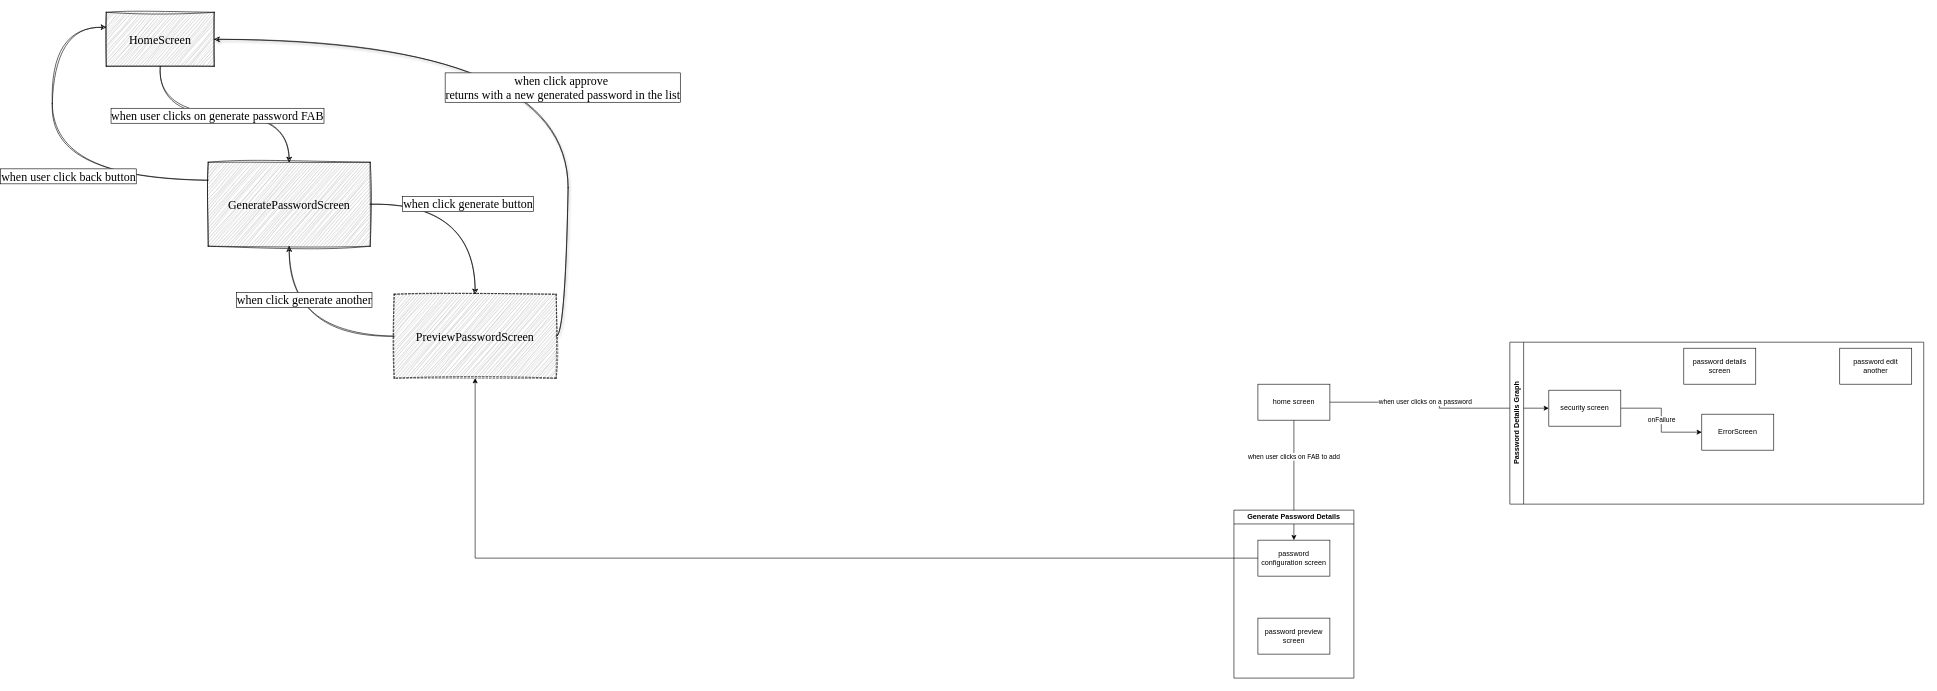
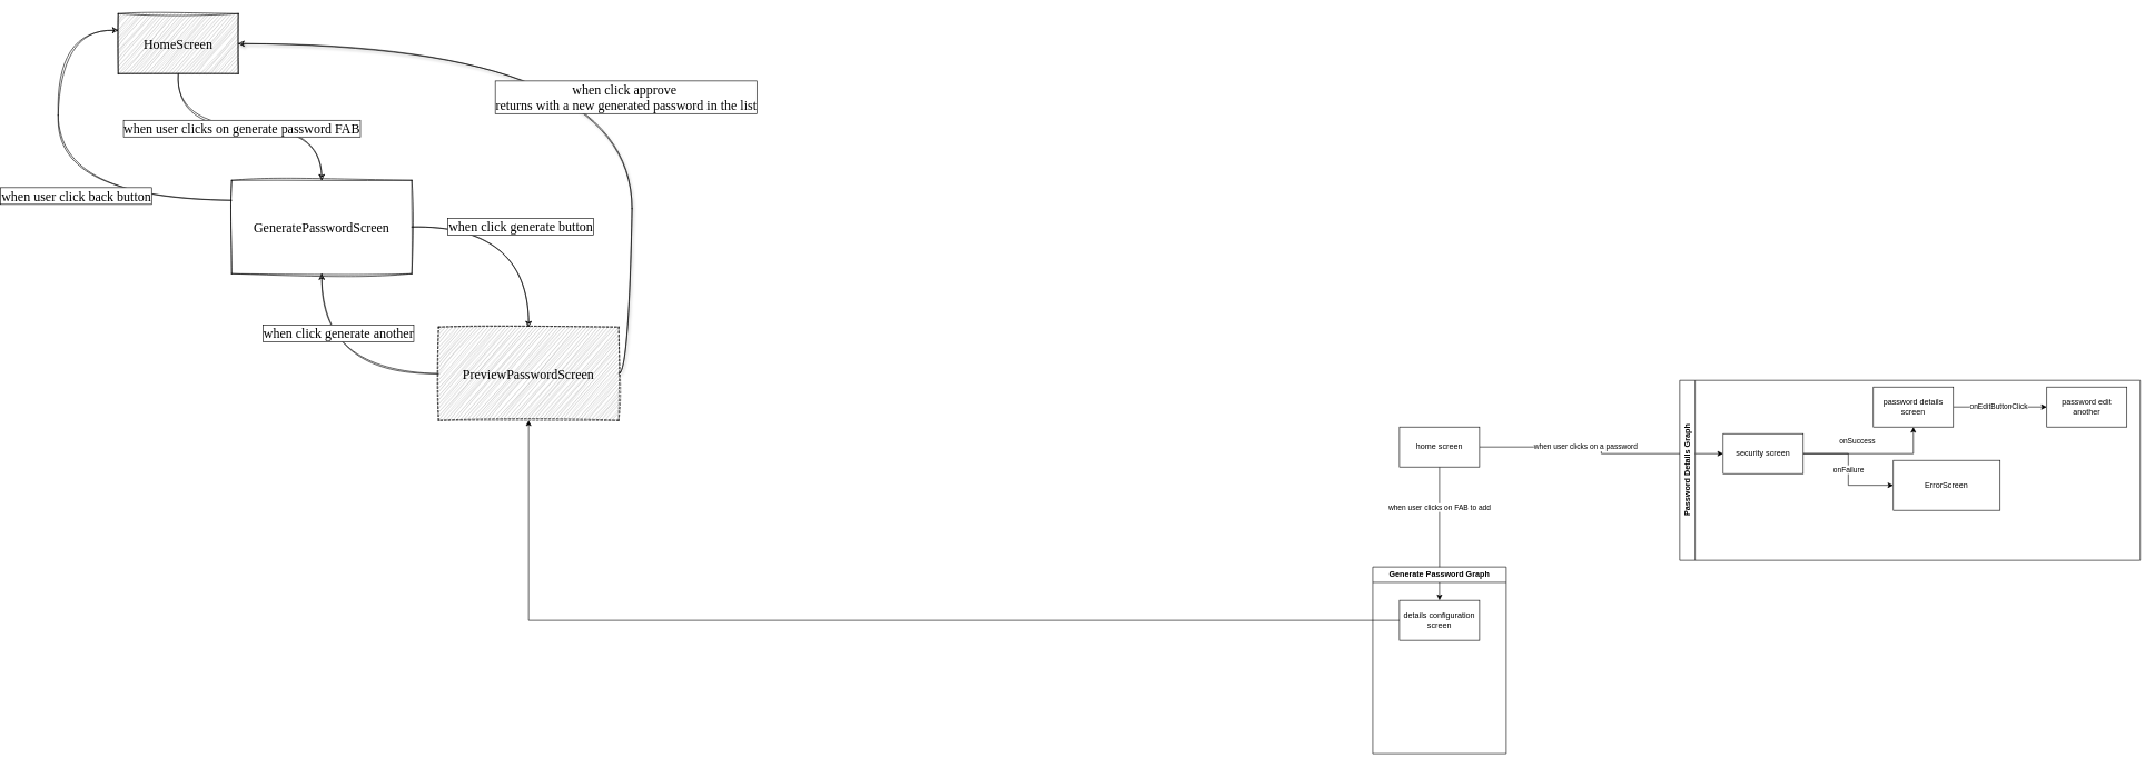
- <mxCell id="9" value="GeneratePasswordScreen" style="rounded=0;whiteSpace=wrap;html=1;sketch=1;hachureGap=4;jiggle=2;curveFitting=1;fontFamily=Architects Daughter;fontSource=https%3A%2F%2Ffonts.googleapis.com%2Fcss%3Ffamily%3DArchitects%2BDaughter;fontSize=20;fillStyle=hachure;fillColor=#B3B3B3;" parent="1" vertex="1"><mxGeometry x="280" y="270" width="270" height="140" as="geometry" /></mxCell>
+ <mxCell id="9" value="GeneratePasswordScreen" style="rounded=0;whiteSpace=wrap;html=1;sketch=1;hachureGap=4;jiggle=2;curveFitting=1;fontFamily=Architects Daughter;fontSource=https%3A%2F%2Ffonts.googleapis.com%2Fcss%3Ffamily%3DArchitects%2BDaughter;fontSize=20;fillStyle=hachure;fillColor=#ffffff;" parent="1" vertex="1"><mxGeometry x="280" y="270" width="270" height="140" as="geometry" /></mxCell>
+ <mxCell id="28" value="" style="edgeStyle=orthogonalEdgeStyle;rounded=0;orthogonalLoop=1;jettySize=auto;html=1;" edge="1" parent="24" source="30" target="33"><mxGeometry relative="1" as="geometry" /></mxCell>
+ <mxCell id="29" value="onEditButtonClick" style="edgeLabel;html=1;align=center;verticalAlign=middle;resizable=0;points=[];" vertex="1" connectable="0" parent="28"><mxGeometry x="-0.045" y="1" relative="1" as="geometry"><mxPoint as="offset" /></mxGeometry></mxCell>
+ <mxCell id="31" value="" style="edgeStyle=orthogonalEdgeStyle;rounded=0;orthogonalLoop=1;jettySize=auto;html=1;" edge="1" parent="24" source="27" target="30"><mxGeometry relative="1" as="geometry" /></mxCell>
+ <mxCell id="32" value="onSuccess" style="edgeLabel;html=1;align=center;verticalAlign=middle;resizable=0;points=[];" vertex="1" connectable="0" parent="31"><mxGeometry x="-0.222" relative="1" as="geometry"><mxPoint y="-20" as="offset" /></mxGeometry></mxCell>
- <mxCell id="34" value="ErrorScreen" style="rounded=0;whiteSpace=wrap;html=1;" vertex="1" parent="24"><mxGeometry x="320" y="120" width="120" height="60" as="geometry" /></mxCell>
+ <mxCell id="34" value="ErrorScreen" style="rounded=0;whiteSpace=wrap;html=1;" vertex="1" parent="24"><mxGeometry x="320" y="120" width="160" height="75" as="geometry" /></mxCell>
- <mxCell id="20" value="Generate Password Details" style="swimlane;whiteSpace=wrap;html=1;" vertex="1" parent="1"><mxGeometry x="1990" y="850" width="200" height="280" as="geometry" /></mxCell>
+ <mxCell id="20" value="Generate Password Graph" style="swimlane;whiteSpace=wrap;html=1;" vertex="1" parent="1"><mxGeometry x="1990" y="850" width="200" height="280" as="geometry" /></mxCell>
- <mxCell id="21" value="password configuration screen" style="rounded=0;whiteSpace=wrap;html=1;" vertex="1" parent="20"><mxGeometry x="40" y="50" width="120" height="60" as="geometry" /></mxCell>
+ <mxCell id="21" value="details configuration screen" style="rounded=0;whiteSpace=wrap;html=1;" vertex="1" parent="20"><mxGeometry x="40" y="50" width="120" height="60" as="geometry" /></mxCell>
- <mxCell id="22" value="password preview screen" style="rounded=0;whiteSpace=wrap;html=1;" vertex="1" parent="20"><mxGeometry x="40" y="180" width="120" height="60" as="geometry" /></mxCell>
